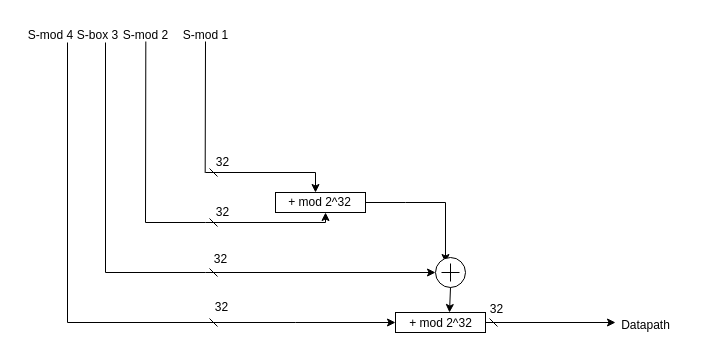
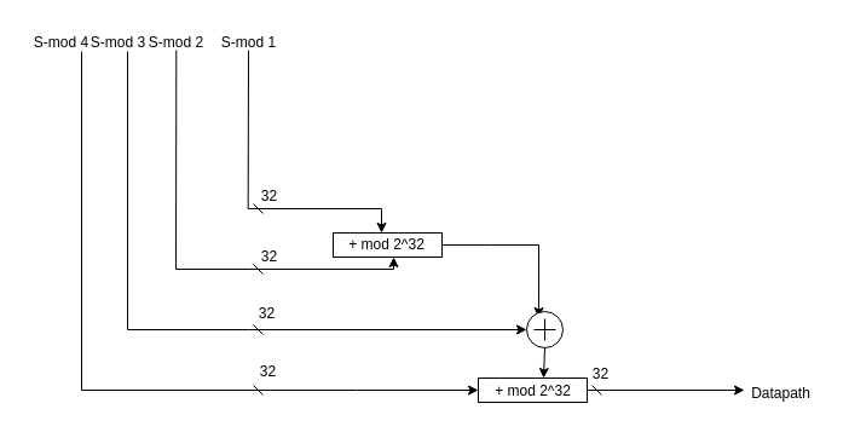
- <mxCell id="25" value="S-box 3" style="text;html=1;align=center;verticalAlign=middle;resizable=0;points=[];autosize=1;strokeColor=none;fillColor=none;" vertex="1" parent="1"><mxGeometry x="67" y="20" width="60" height="30" as="geometry" /></mxCell>
+ <mxCell id="25" value="S-mod 3" style="text;html=1;align=center;verticalAlign=middle;resizable=0;points=[];autosize=1;strokeColor=none;fillColor=none;" vertex="1" parent="1"><mxGeometry x="67" y="20" width="60" height="30" as="geometry" /></mxCell>
